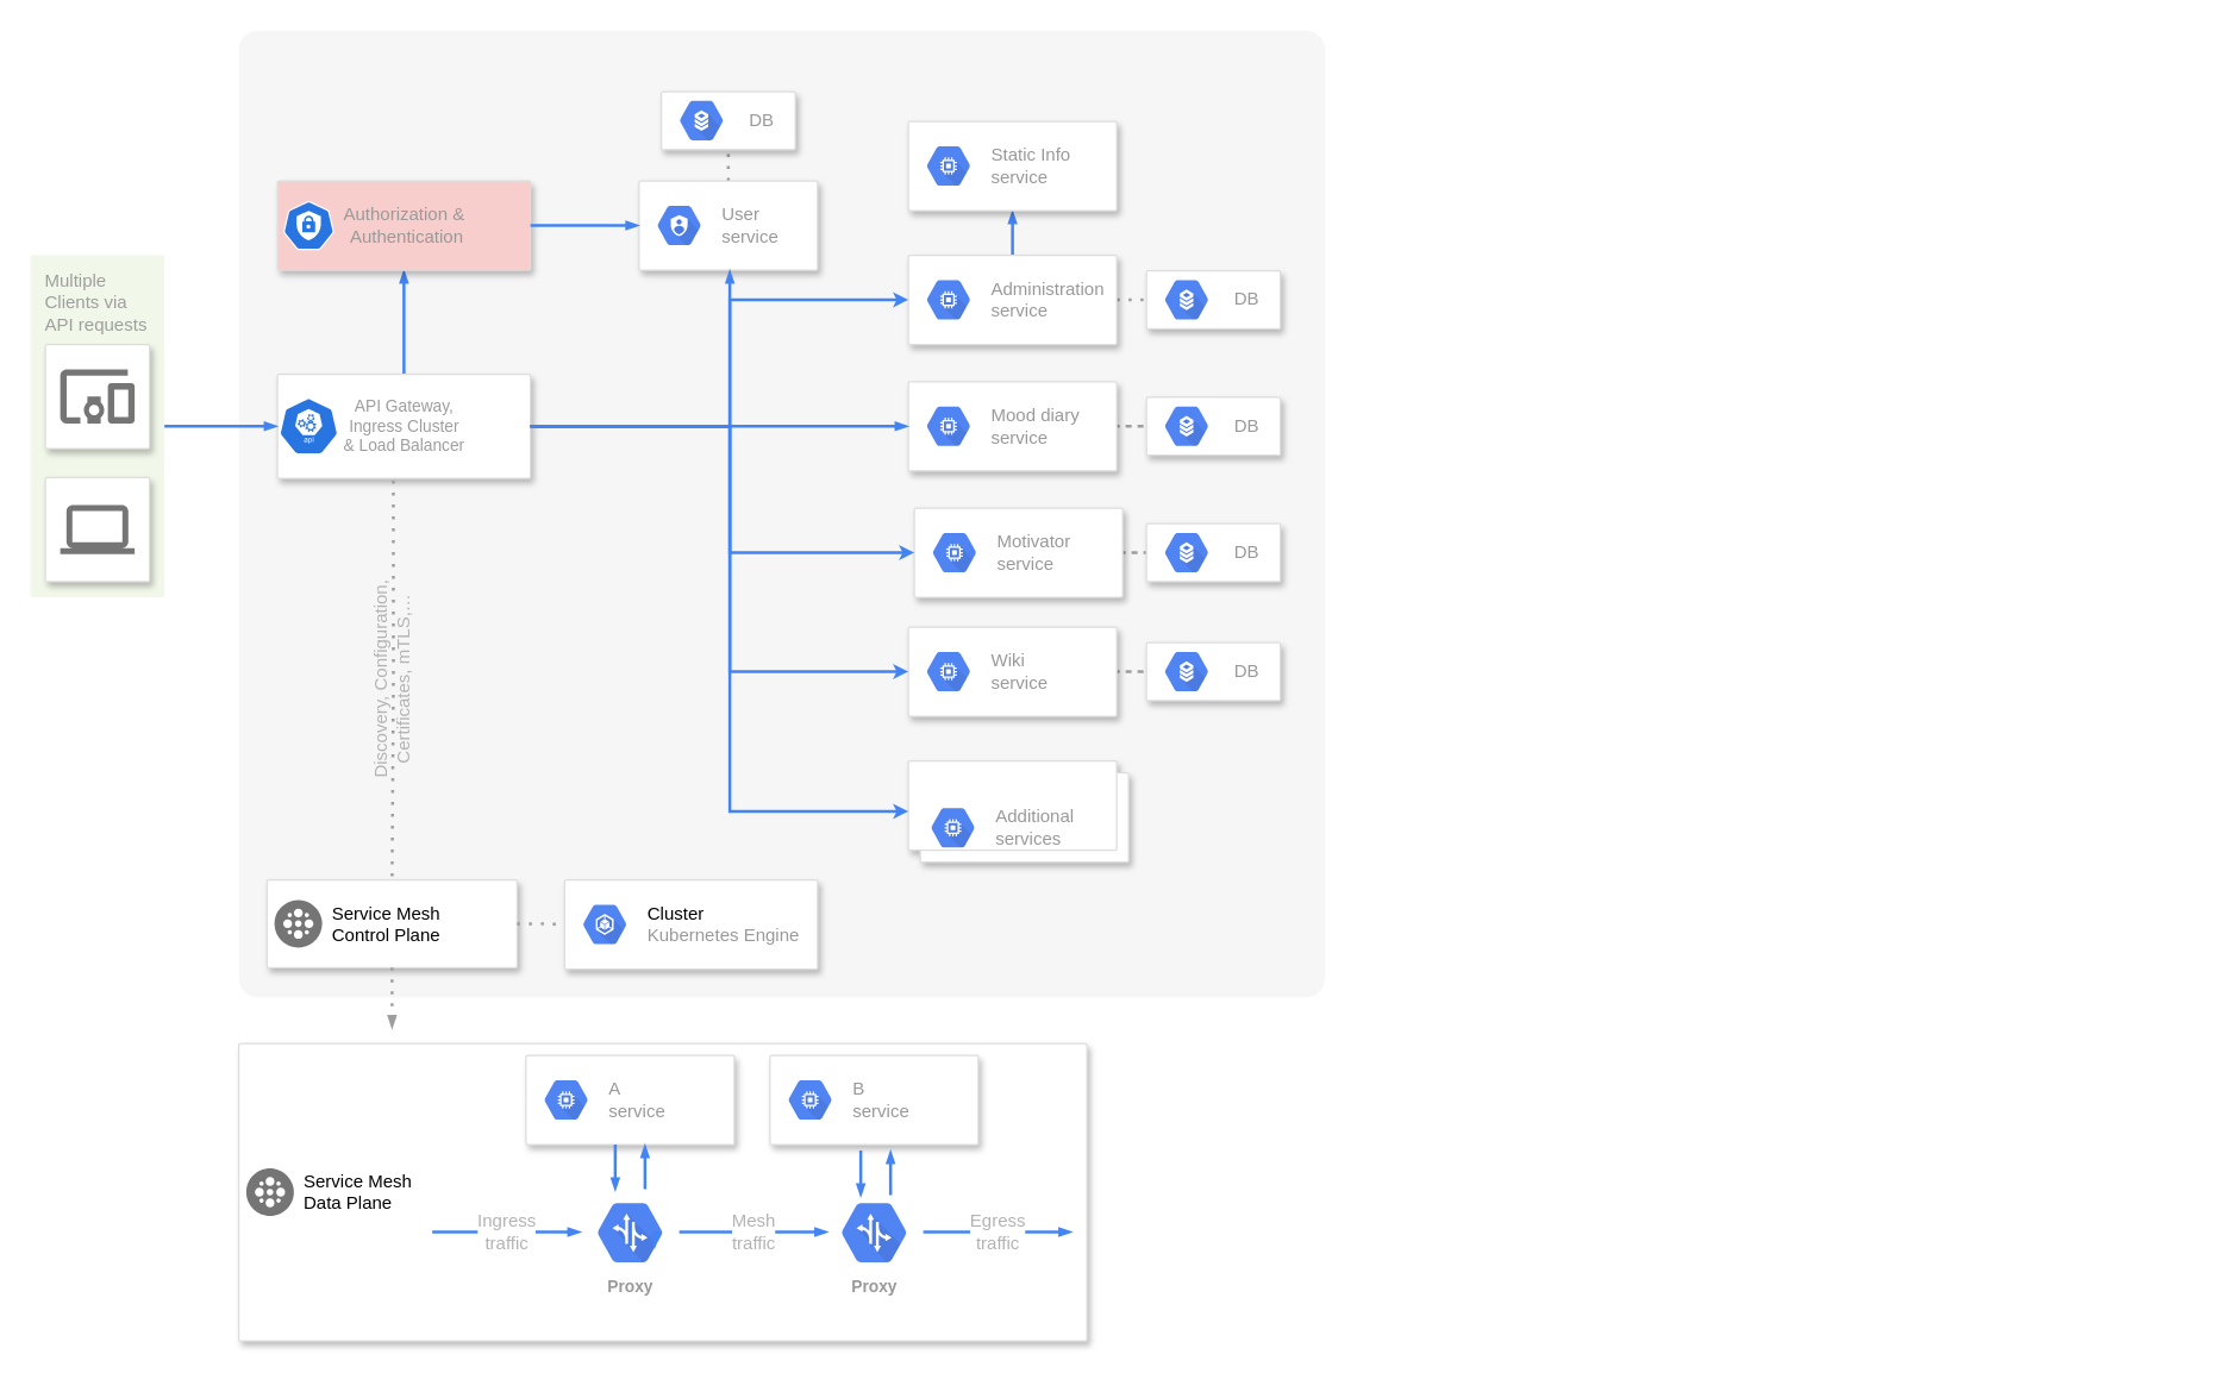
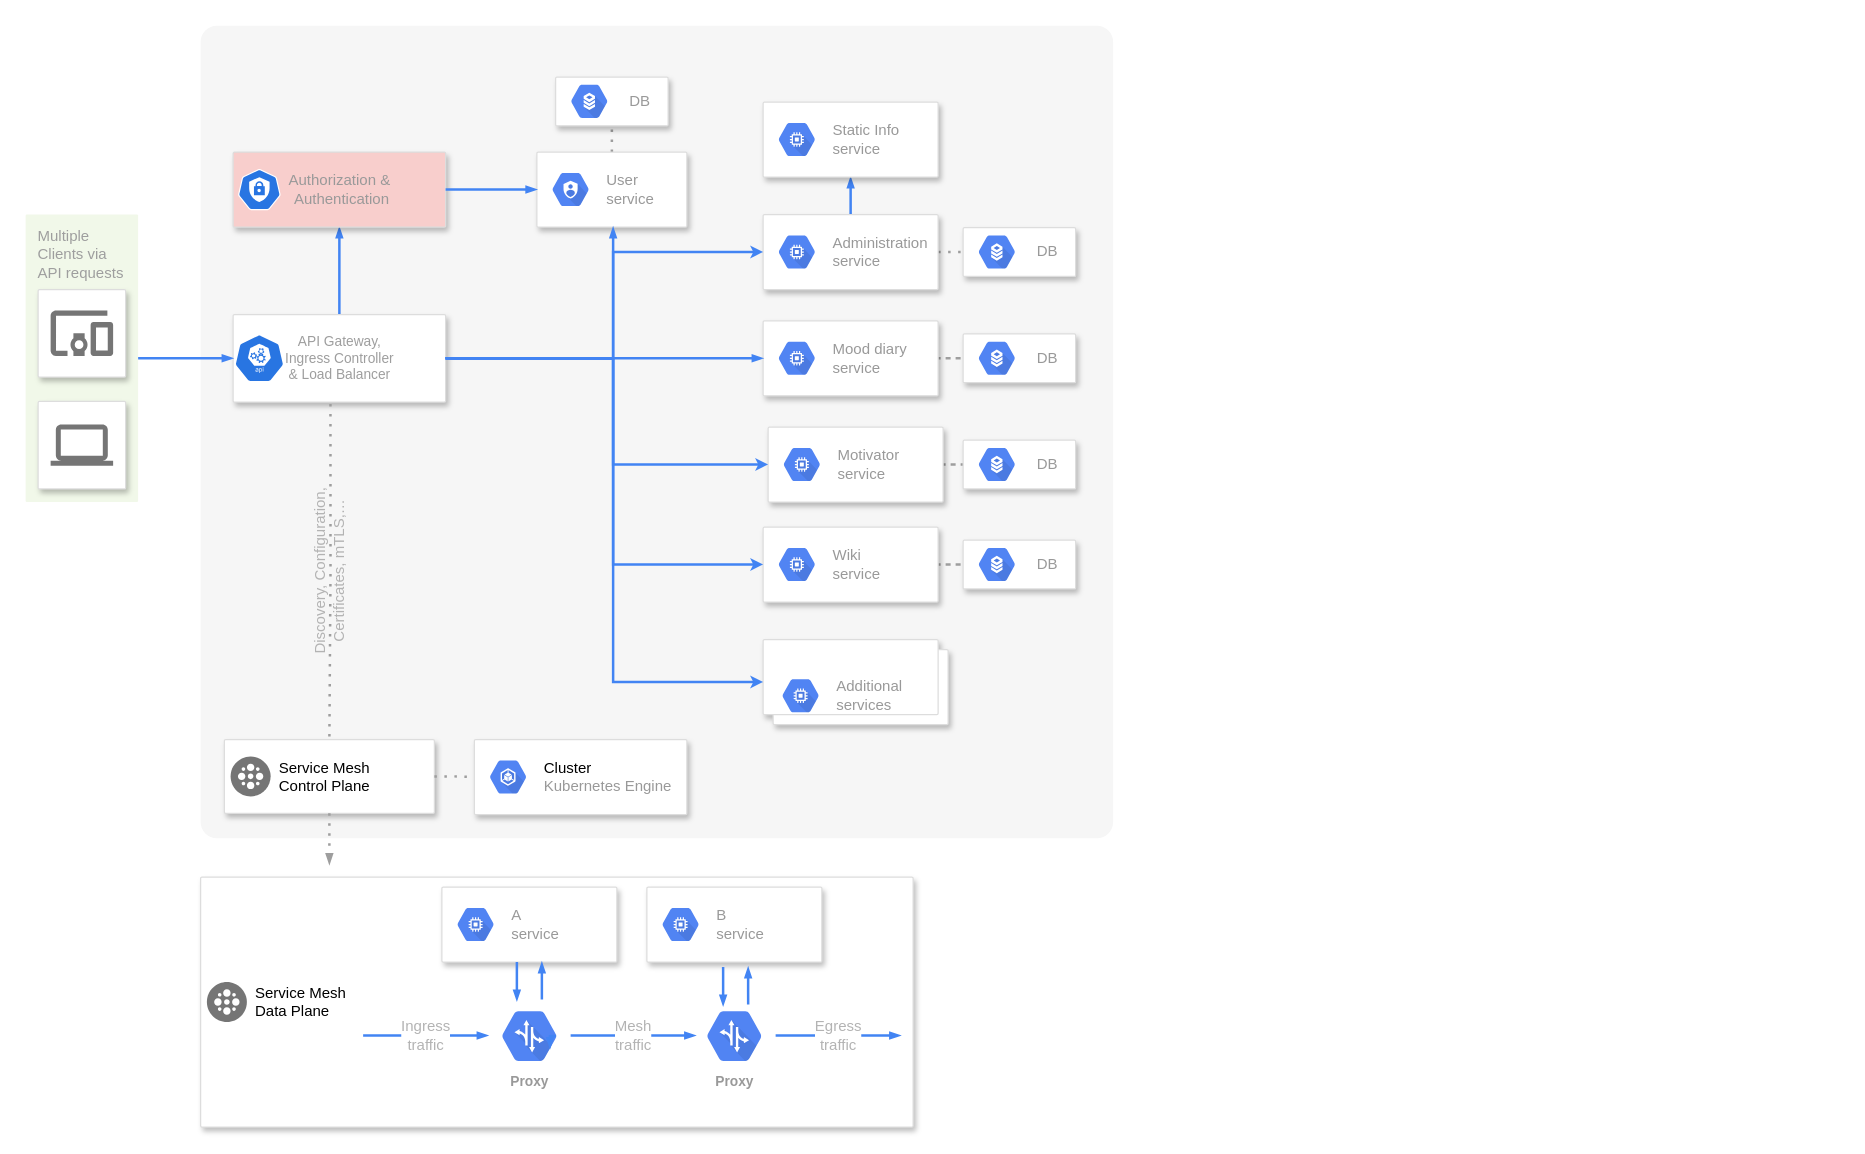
- <mxCell id="6" value="API Gateway,&lt;br&gt;Ingress Cluster&lt;br&gt;&amp;amp; Load Balancer" style="strokeColor=#dddddd;fillColor=#ffffff;shadow=1;strokeWidth=1;rounded=1;absoluteArcSize=1;arcSize=2;fontSize=11;fontColor=#9E9E9E;align=center;html=1;" parent="5" vertex="1"><mxGeometry width="170" height="70" as="geometry" /></mxCell>
+ <mxCell id="6" value="API Gateway,&lt;br&gt;Ingress Controller&lt;br&gt;&amp;amp; Load Balancer" style="strokeColor=#dddddd;fillColor=#ffffff;shadow=1;strokeWidth=1;rounded=1;absoluteArcSize=1;arcSize=2;fontSize=11;fontColor=#9E9E9E;align=center;html=1;" parent="5" vertex="1"><mxGeometry width="170" height="70" as="geometry" /></mxCell>
